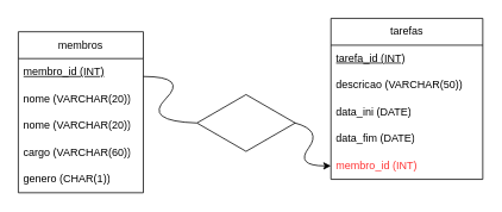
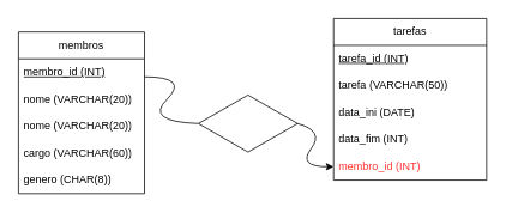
- <mxCell id="10" value="descricao (VARCHAR(50))" style="text;strokeColor=none;fillColor=none;align=left;verticalAlign=middle;spacingLeft=4;spacingRight=4;overflow=hidden;points=[[0,0.5],[1,0.5]];portConstraint=eastwest;rotatable=0;whiteSpace=wrap;html=1;" vertex="1" parent="8"><mxGeometry y="60" width="170" height="30" as="geometry" /></mxCell>
+ <mxCell id="10" value="tarefa (VARCHAR(50))" style="text;strokeColor=none;fillColor=none;align=left;verticalAlign=middle;spacingLeft=4;spacingRight=4;overflow=hidden;points=[[0,0.5],[1,0.5]];portConstraint=eastwest;rotatable=0;whiteSpace=wrap;html=1;" vertex="1" parent="8"><mxGeometry y="60" width="170" height="30" as="geometry" /></mxCell>
- <mxCell id="12" value="data_fim (DATE)" style="text;strokeColor=none;fillColor=none;align=left;verticalAlign=middle;spacingLeft=4;spacingRight=4;overflow=hidden;points=[[0,0.5],[1,0.5]];portConstraint=eastwest;rotatable=0;whiteSpace=wrap;html=1;" vertex="1" parent="8"><mxGeometry y="120" width="170" height="30" as="geometry" /></mxCell>
+ <mxCell id="12" value="data_fim (INT)" style="text;strokeColor=none;fillColor=none;align=left;verticalAlign=middle;spacingLeft=4;spacingRight=4;overflow=hidden;points=[[0,0.5],[1,0.5]];portConstraint=eastwest;rotatable=0;whiteSpace=wrap;html=1;" vertex="1" parent="8"><mxGeometry y="120" width="170" height="30" as="geometry" /></mxCell>
- <mxCell id="7" value="genero (CHAR(1))" style="text;strokeColor=none;fillColor=none;align=left;verticalAlign=middle;spacingLeft=4;spacingRight=4;overflow=hidden;points=[[0,0.5],[1,0.5]];portConstraint=eastwest;rotatable=0;whiteSpace=wrap;html=1;" vertex="1" parent="2"><mxGeometry y="150" width="140" height="30" as="geometry" /></mxCell>
+ <mxCell id="7" value="genero (CHAR(8))" style="text;strokeColor=none;fillColor=none;align=left;verticalAlign=middle;spacingLeft=4;spacingRight=4;overflow=hidden;points=[[0,0.5],[1,0.5]];portConstraint=eastwest;rotatable=0;whiteSpace=wrap;html=1;" vertex="1" parent="2"><mxGeometry y="150" width="140" height="30" as="geometry" /></mxCell>
